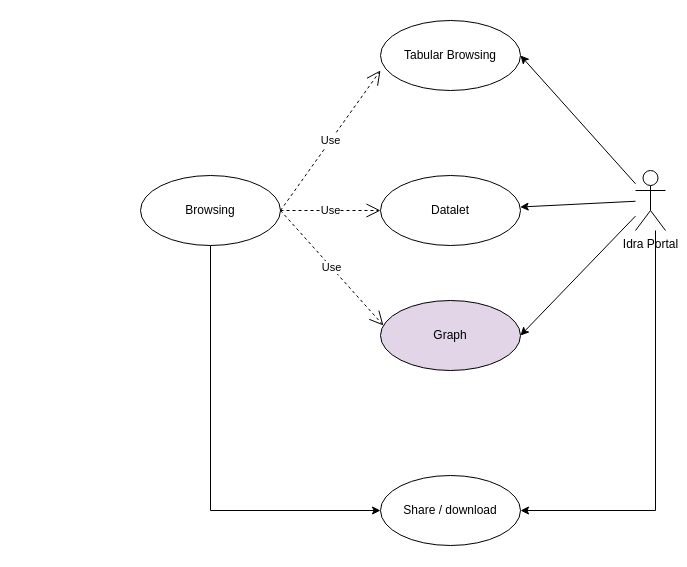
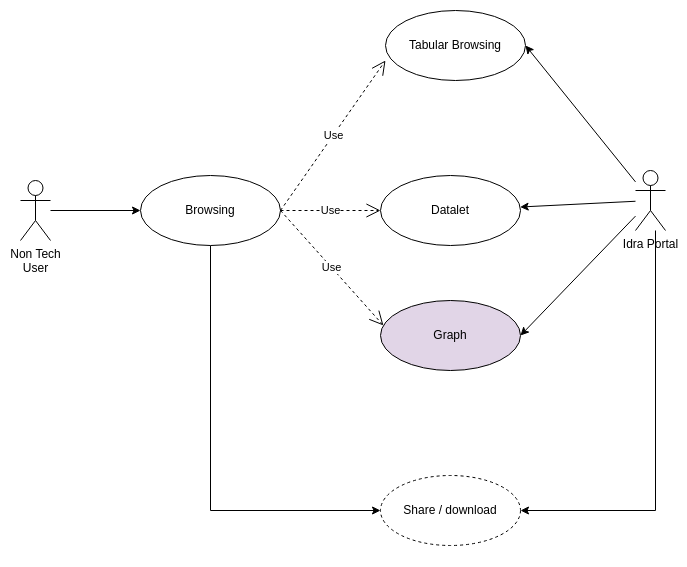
- <mxCell id="8" value="Tabular Browsing" style="ellipse;whiteSpace=wrap;html=1;" parent="1" vertex="1"><mxGeometry x="380" y="20" width="140" height="70" as="geometry" /></mxCell>
+ <mxCell id="8" value="Tabular Browsing" style="ellipse;whiteSpace=wrap;html=1;" parent="1" vertex="1"><mxGeometry x="385" y="10" width="140" height="70" as="geometry" /></mxCell>
+ <mxCell id="3" value="&lt;div&gt;Non Tech &lt;br&gt;&lt;/div&gt;&lt;div&gt;User&lt;/div&gt;" style="shape=umlActor;verticalLabelPosition=bottom;verticalAlign=top;html=1;" parent="1" vertex="1"><mxGeometry x="20" y="180" width="30" height="60" as="geometry" /></mxCell>
+ <mxCell id="2" value="" style="edgeStyle=orthogonalEdgeStyle;rounded=0;orthogonalLoop=1;jettySize=auto;html=1;" parent="1" source="3" target="5" edge="1"><mxGeometry relative="1" as="geometry" /></mxCell>
- <mxCell id="17" value="Share / download" style="ellipse;whiteSpace=wrap;html=1;" parent="1" vertex="1"><mxGeometry x="380" y="475" width="140" height="70" as="geometry" /></mxCell>
+ <mxCell id="17" value="Share / download" style="ellipse;whiteSpace=wrap;html=1;dashed=1;" parent="1" vertex="1"><mxGeometry x="380" y="475" width="140" height="70" as="geometry" /></mxCell>
